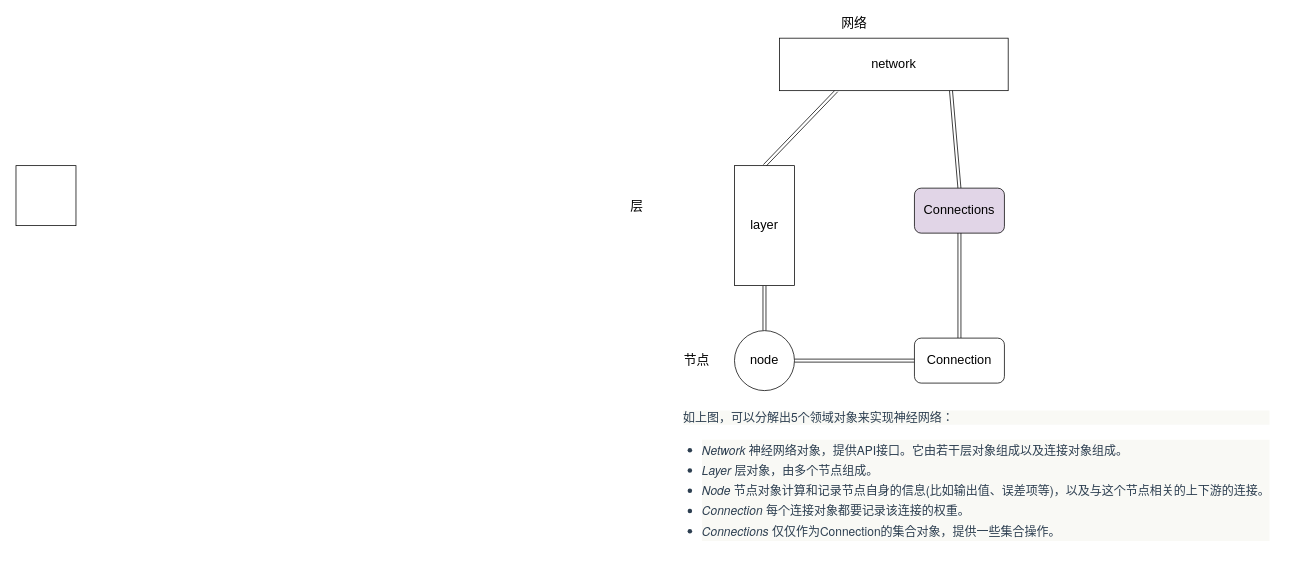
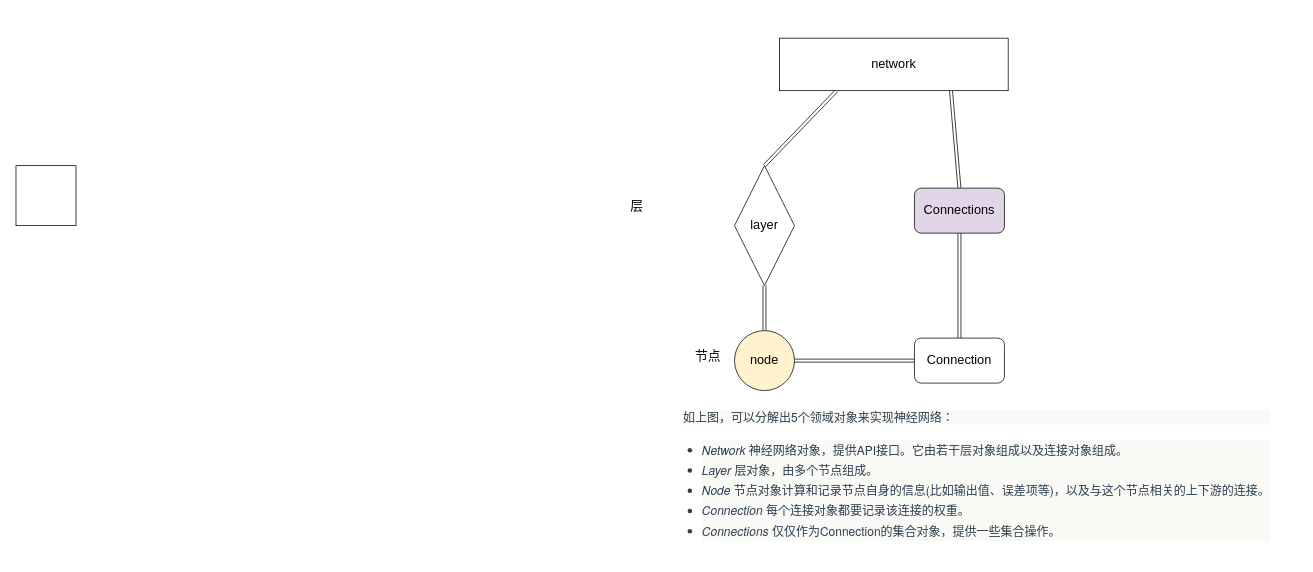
- <mxCell id="15" value="网络" style="text;html=1;strokeColor=none;fillColor=none;align=center;verticalAlign=middle;whiteSpace=wrap;rounded=0;fontSize=17;" vertex="1" parent="1"><mxGeometry x="1119" y="20" width="40" height="20" as="geometry" /></mxCell>
- <mxCell id="7" value="layer" style="rounded=0;whiteSpace=wrap;html=1;fontSize=17;" vertex="1" parent="1"><mxGeometry x="979" y="220" width="80" height="160" as="geometry" /></mxCell>
+ <mxCell id="7" value="layer" style="rhombus;whiteSpace=wrap;html=1;fontSize=17;" vertex="1" parent="1"><mxGeometry x="979" y="220" width="80" height="160" as="geometry" /></mxCell>
- <mxCell id="13" value="节点" style="text;html=1;strokeColor=none;fillColor=none;align=center;verticalAlign=middle;whiteSpace=wrap;rounded=0;fontSize=17;" vertex="1" parent="1"><mxGeometry x="909" y="470" width="40" height="20" as="geometry" /></mxCell>
+ <mxCell id="13" value="节点" style="text;html=1;strokeColor=none;fillColor=none;align=center;verticalAlign=middle;whiteSpace=wrap;rounded=0;fontSize=17;" vertex="1" parent="1"><mxGeometry x="924" y="465" width="40" height="20" as="geometry" /></mxCell>
- <mxCell id="4" value="node" style="ellipse;whiteSpace=wrap;html=1;aspect=fixed;fontSize=17;" vertex="1" parent="1"><mxGeometry x="979" y="440" width="80" height="80" as="geometry" /></mxCell>
+ <mxCell id="4" value="node" style="ellipse;whiteSpace=wrap;html=1;aspect=fixed;fontSize=17;fillColor=#fff2cc;" vertex="1" parent="1"><mxGeometry x="979" y="440" width="80" height="80" as="geometry" /></mxCell>
